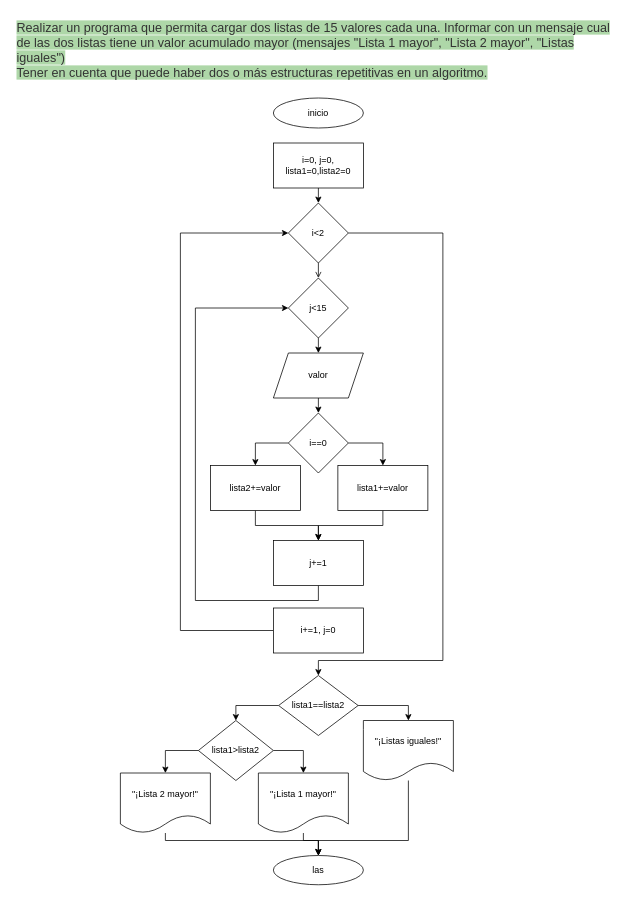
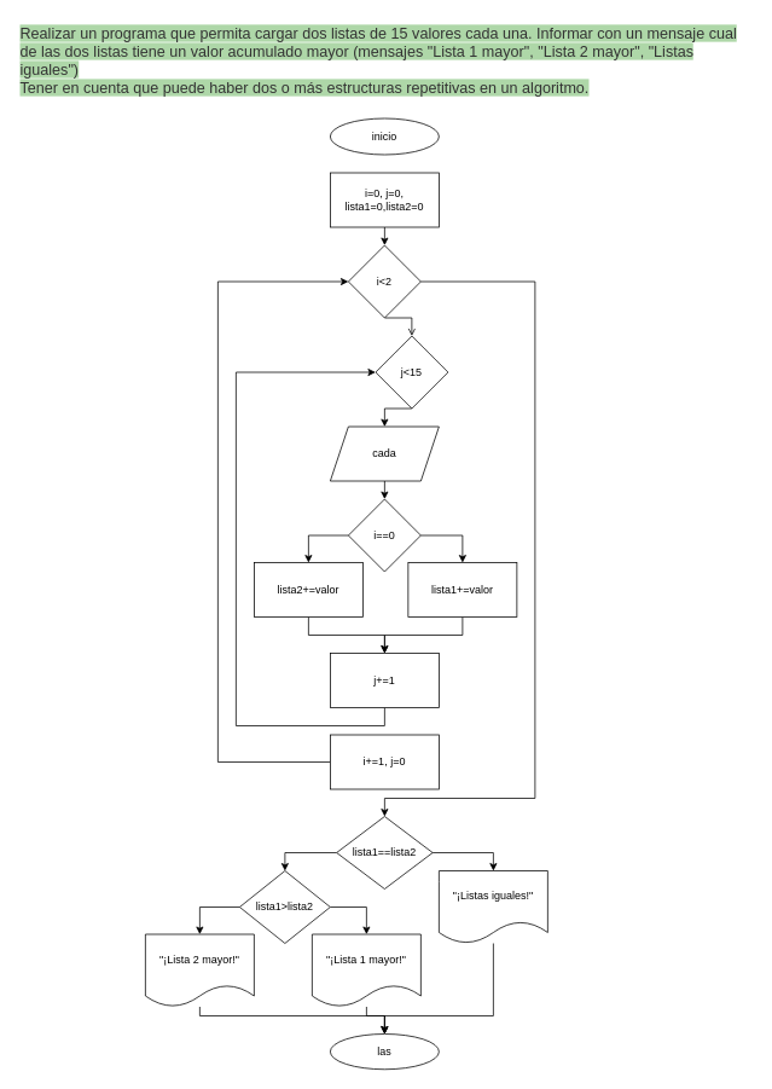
- <mxCell id="10" value="j&amp;lt;15" style="rhombus;whiteSpace=wrap;html=1;" vertex="1" parent="1"><mxGeometry x="384" y="370" width="80" height="80" as="geometry" /></mxCell>
+ <mxCell id="10" value="j&amp;lt;15" style="rhombus;whiteSpace=wrap;html=1;" vertex="1" parent="1"><mxGeometry x="414" y="370" width="80" height="80" as="geometry" /></mxCell>
- <mxCell id="12" value="valor" style="shape=parallelogram;perimeter=parallelogramPerimeter;whiteSpace=wrap;html=1;fixedSize=1;" vertex="1" parent="1"><mxGeometry x="364" y="470" width="120" height="60" as="geometry" /></mxCell>
+ <mxCell id="12" value="cada" style="shape=parallelogram;perimeter=parallelogramPerimeter;whiteSpace=wrap;html=1;fixedSize=1;" vertex="1" parent="1"><mxGeometry x="364" y="470" width="120" height="60" as="geometry" /></mxCell>
